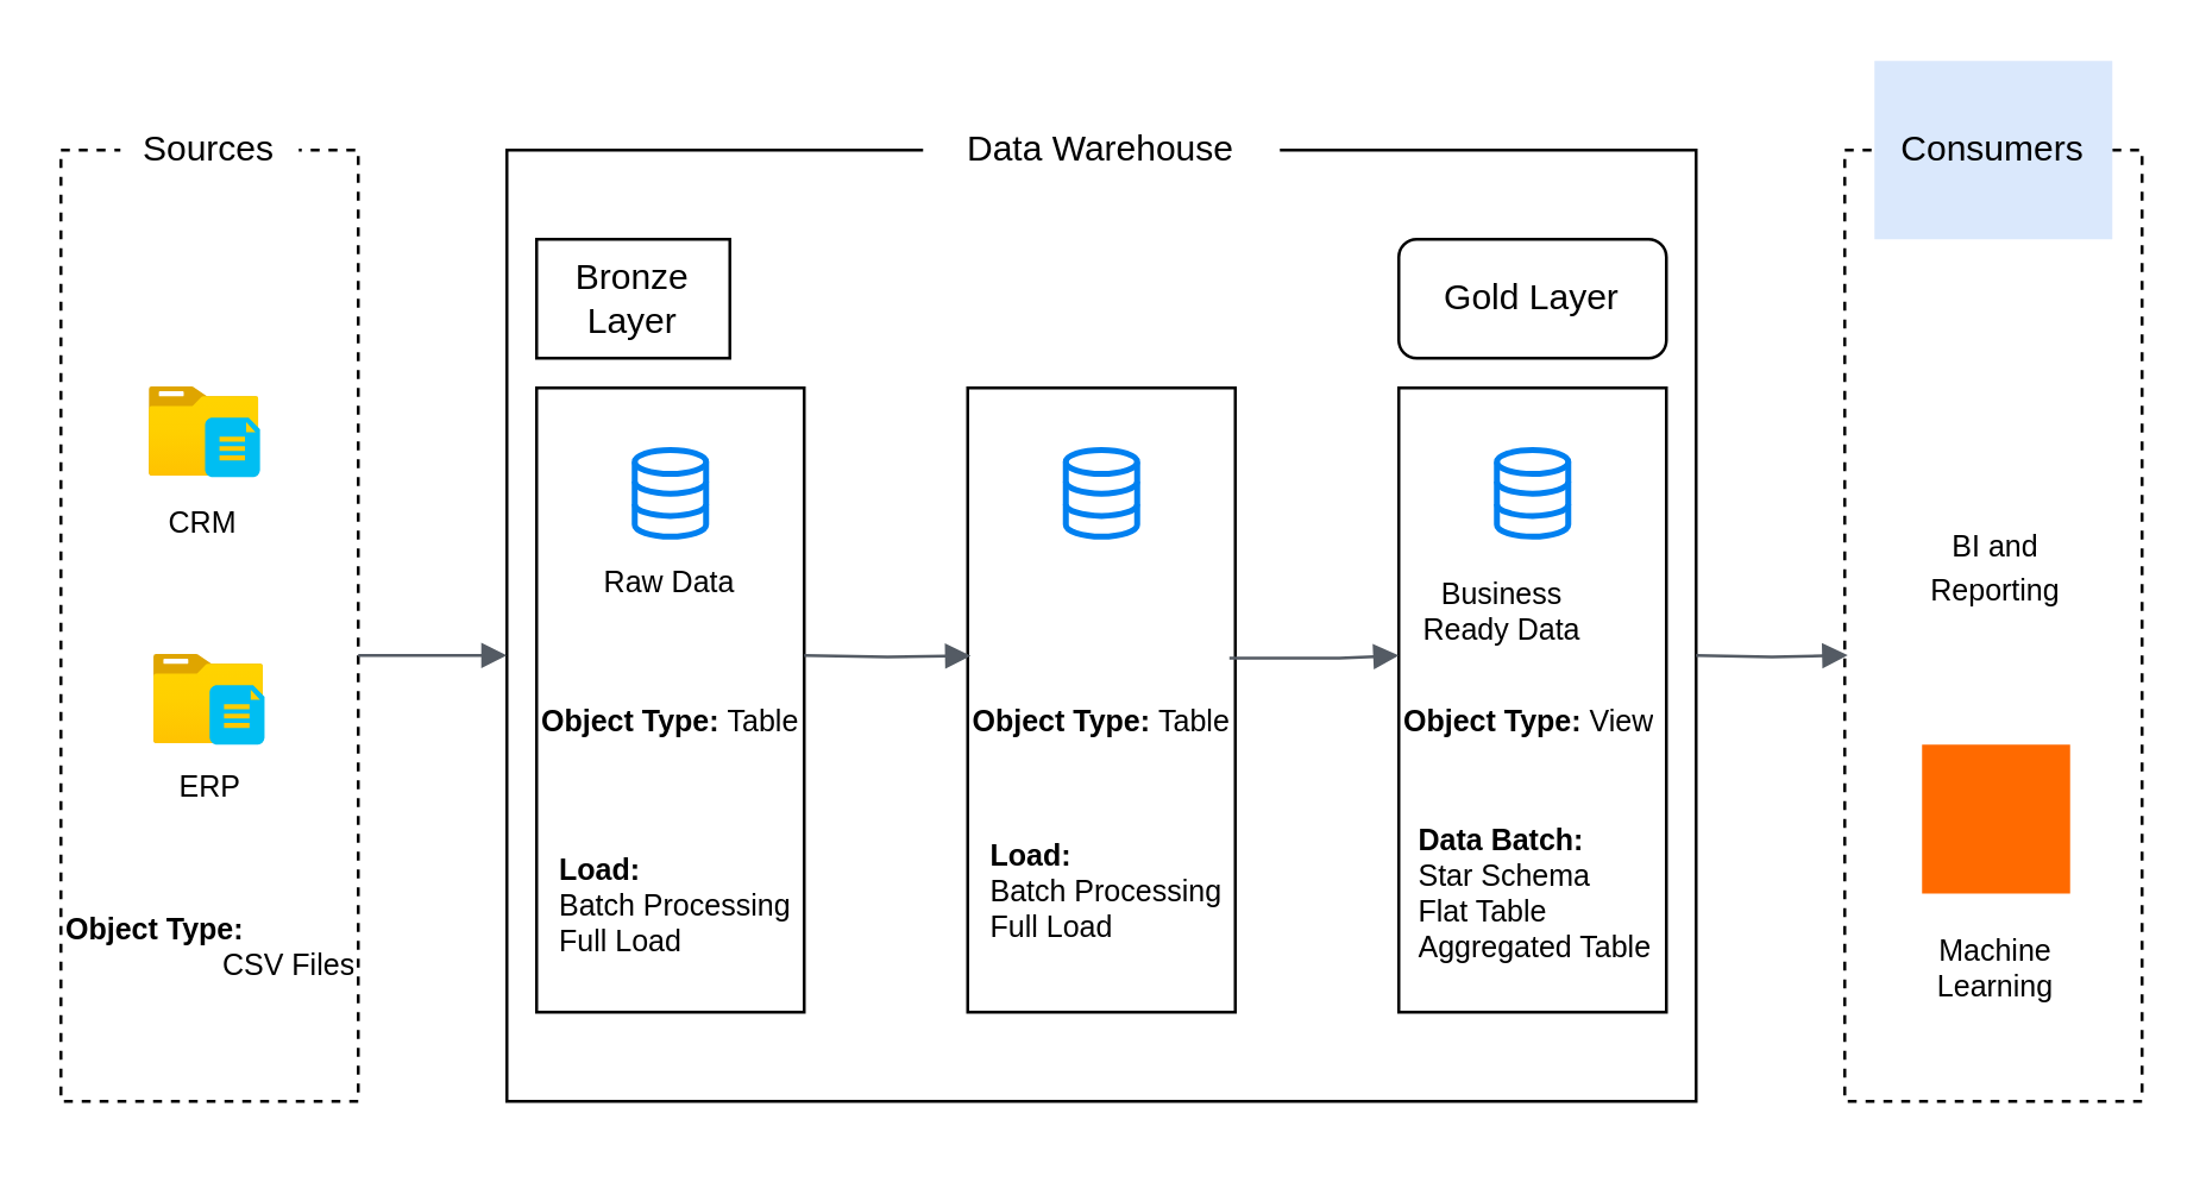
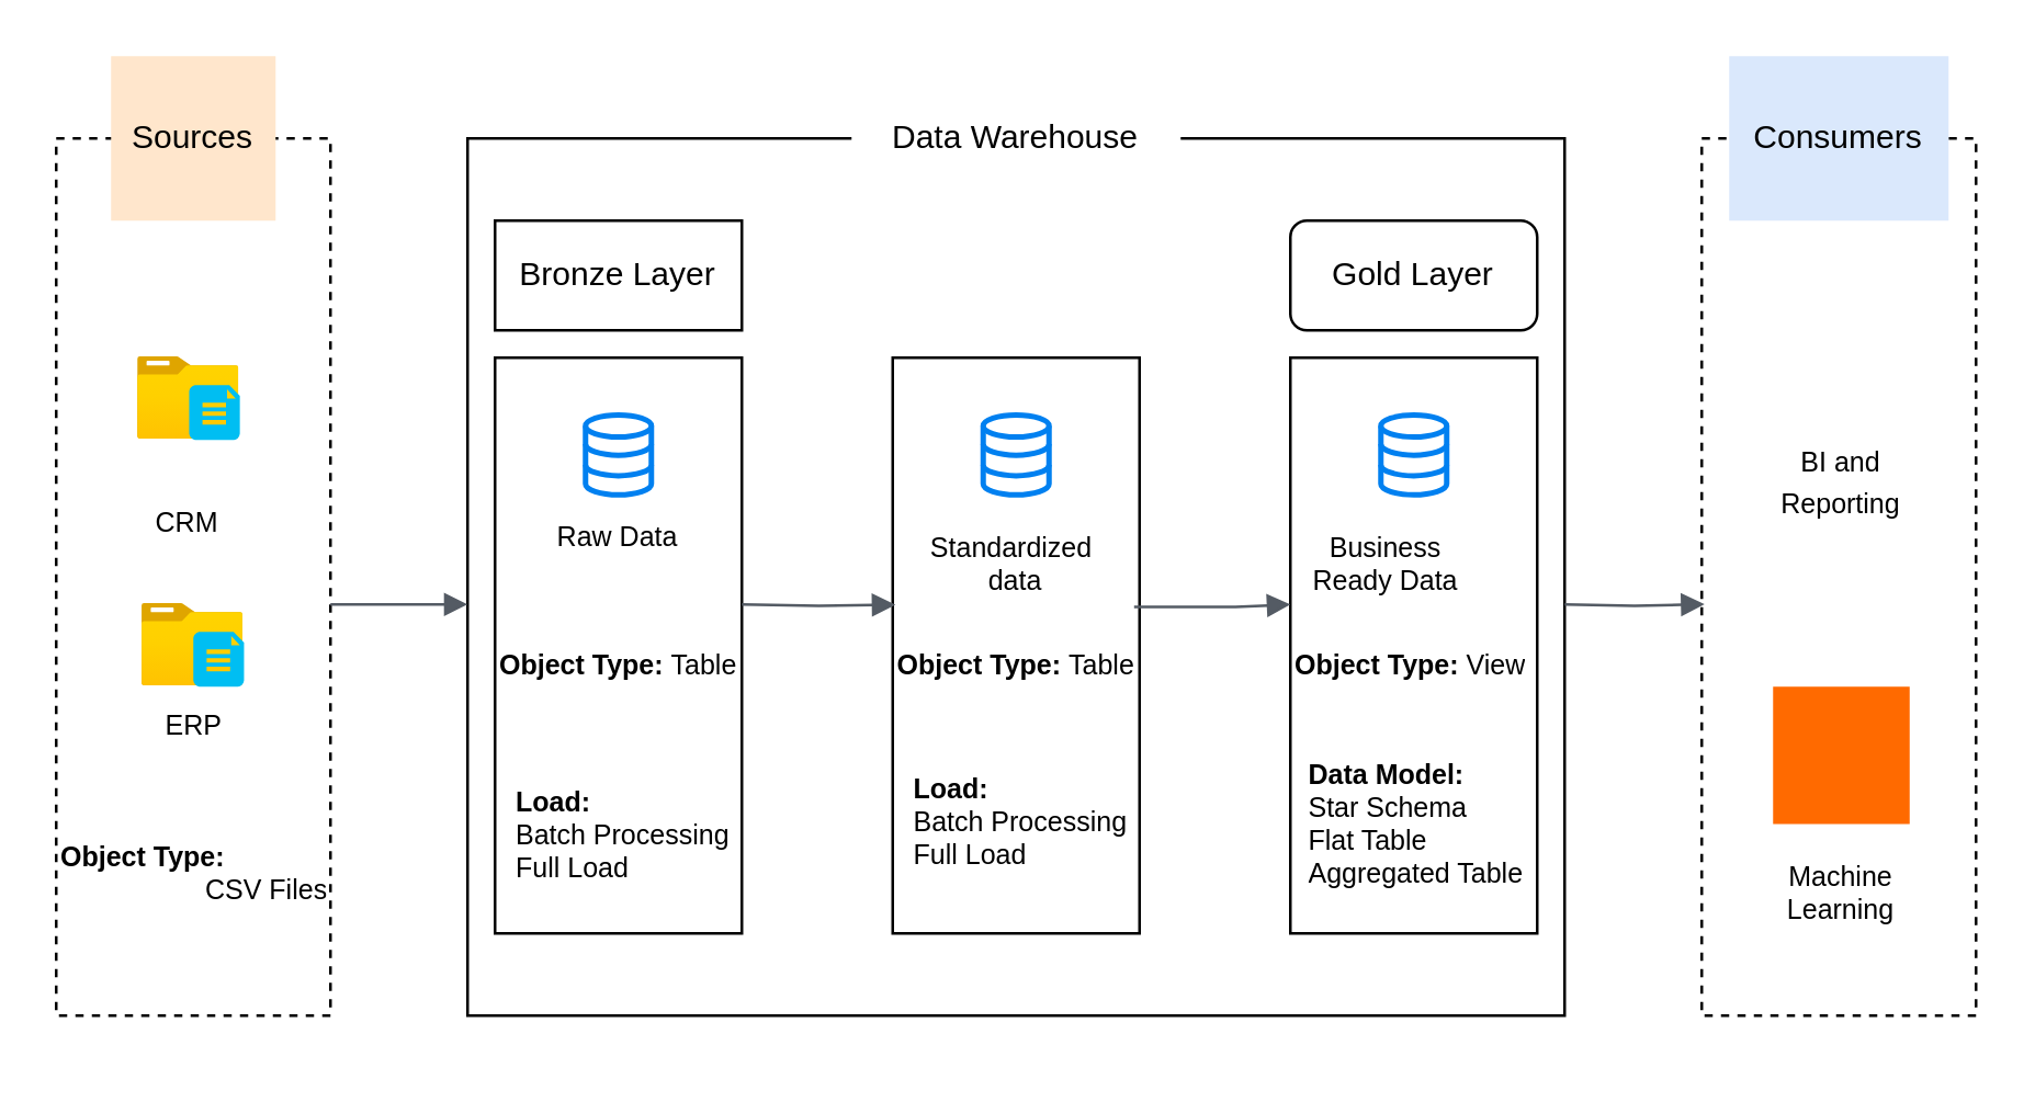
- <mxCell id="3" value="&lt;span style=&quot;font-weight: normal;&quot;&gt;Sources&lt;/span&gt;" style="rounded=0;whiteSpace=wrap;html=1;fontStyle=1;strokeColor=none;" vertex="1" parent="1"><mxGeometry x="40" y="20" width="60" height="60" as="geometry" /></mxCell>
+ <mxCell id="3" value="&lt;span style=&quot;font-weight: normal;&quot;&gt;Sources&lt;/span&gt;" style="rounded=0;whiteSpace=wrap;html=1;fontStyle=1;strokeColor=none;fillColor=#ffe6cc;" vertex="1" parent="1"><mxGeometry x="40" y="20" width="60" height="60" as="geometry" /></mxCell>
- <mxCell id="8" value="Bronze Layer" style="rounded=0;whiteSpace=wrap;html=1;fillColor=default;" vertex="1" parent="1"><mxGeometry x="180" y="80" width="65" height="40" as="geometry" /></mxCell>
+ <mxCell id="8" value="Bronze Layer" style="rounded=0;whiteSpace=wrap;html=1;fillColor=default;" vertex="1" parent="1"><mxGeometry x="180" y="80" width="90" height="40" as="geometry" /></mxCell>
- <mxCell id="38" value="CRM" style="text;html=1;align=center;verticalAlign=middle;whiteSpace=wrap;rounded=0;fontSize=10;" vertex="1" parent="1"><mxGeometry x="38" y="160" width="60" height="30" as="geometry" /></mxCell>
+ <mxCell id="38" value="CRM" style="text;html=1;align=center;verticalAlign=middle;whiteSpace=wrap;rounded=0;fontSize=10;" vertex="1" parent="1"><mxGeometry x="38" y="175" width="60" height="30" as="geometry" /></mxCell>
- <mxCell id="29" value="&lt;font size=&quot;1&quot;&gt;BI and Reporting&lt;/font&gt;" style="text;html=1;align=center;verticalAlign=middle;whiteSpace=wrap;rounded=0;" vertex="1" parent="1"><mxGeometry x="641" y="175" width="60" height="30" as="geometry" /></mxCell>
+ <mxCell id="29" value="&lt;font size=&quot;1&quot;&gt;BI and Reporting&lt;/font&gt;" style="text;html=1;align=center;verticalAlign=middle;whiteSpace=wrap;rounded=0;" vertex="1" parent="1"><mxGeometry x="641" y="160" width="60" height="30" as="geometry" /></mxCell>
+ <mxCell id="25" value="Standardized&amp;nbsp;&lt;div&gt;data&lt;/div&gt;" style="text;html=1;align=center;verticalAlign=middle;whiteSpace=wrap;rounded=0;fontSize=10;" vertex="1" parent="1"><mxGeometry x="340" y="190" width="60" height="30" as="geometry" /></mxCell>
- <mxCell id="37" value="Data Batch:&lt;div&gt;&lt;span style=&quot;font-weight: normal;&quot;&gt;Star Schema&lt;/span&gt;&lt;/div&gt;&lt;div&gt;&lt;span style=&quot;font-weight: normal;&quot;&gt;Flat Table&lt;/span&gt;&lt;/div&gt;&lt;div&gt;&lt;span style=&quot;font-weight: normal;&quot;&gt;Aggregated Table&lt;/span&gt;&lt;/div&gt;" style="text;html=1;whiteSpace=wrap;overflow=hidden;rounded=0;fontStyle=1;fontSize=10;" vertex="1" parent="1"><mxGeometry x="475" y="270" width="90" height="85" as="geometry" /></mxCell>
+ <mxCell id="37" value="Data Model:&lt;div&gt;&lt;span style=&quot;font-weight: normal;&quot;&gt;Star Schema&lt;/span&gt;&lt;/div&gt;&lt;div&gt;&lt;span style=&quot;font-weight: normal;&quot;&gt;Flat Table&lt;/span&gt;&lt;/div&gt;&lt;div&gt;&lt;span style=&quot;font-weight: normal;&quot;&gt;Aggregated Table&lt;/span&gt;&lt;/div&gt;" style="text;html=1;whiteSpace=wrap;overflow=hidden;rounded=0;fontStyle=1;fontSize=10;" vertex="1" parent="1"><mxGeometry x="475" y="270" width="90" height="85" as="geometry" /></mxCell>
